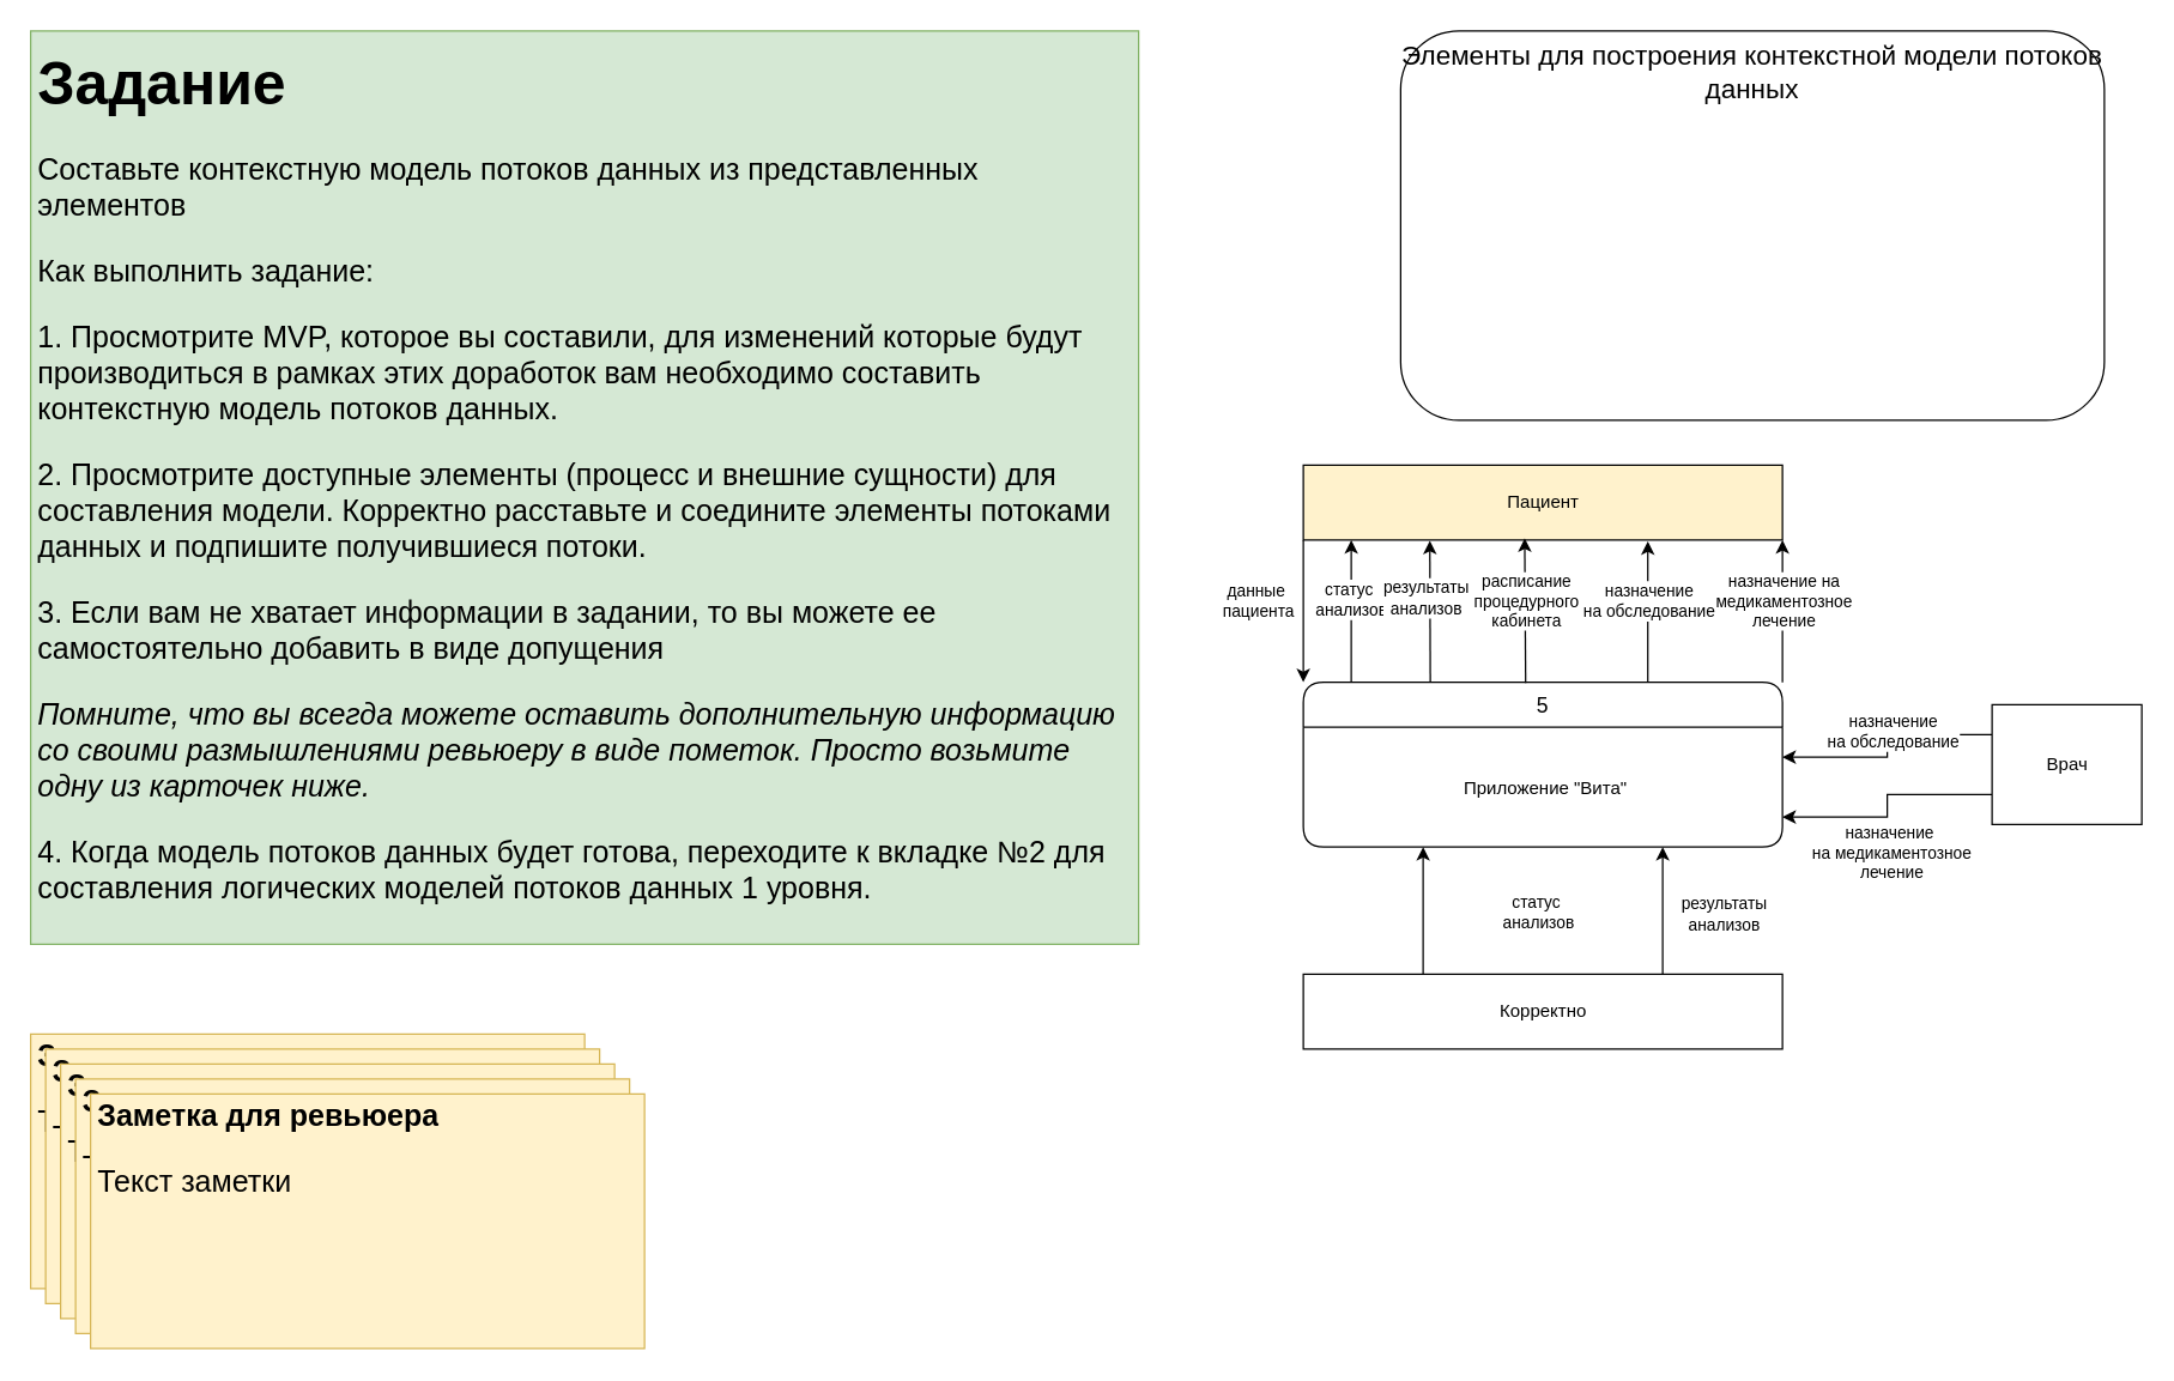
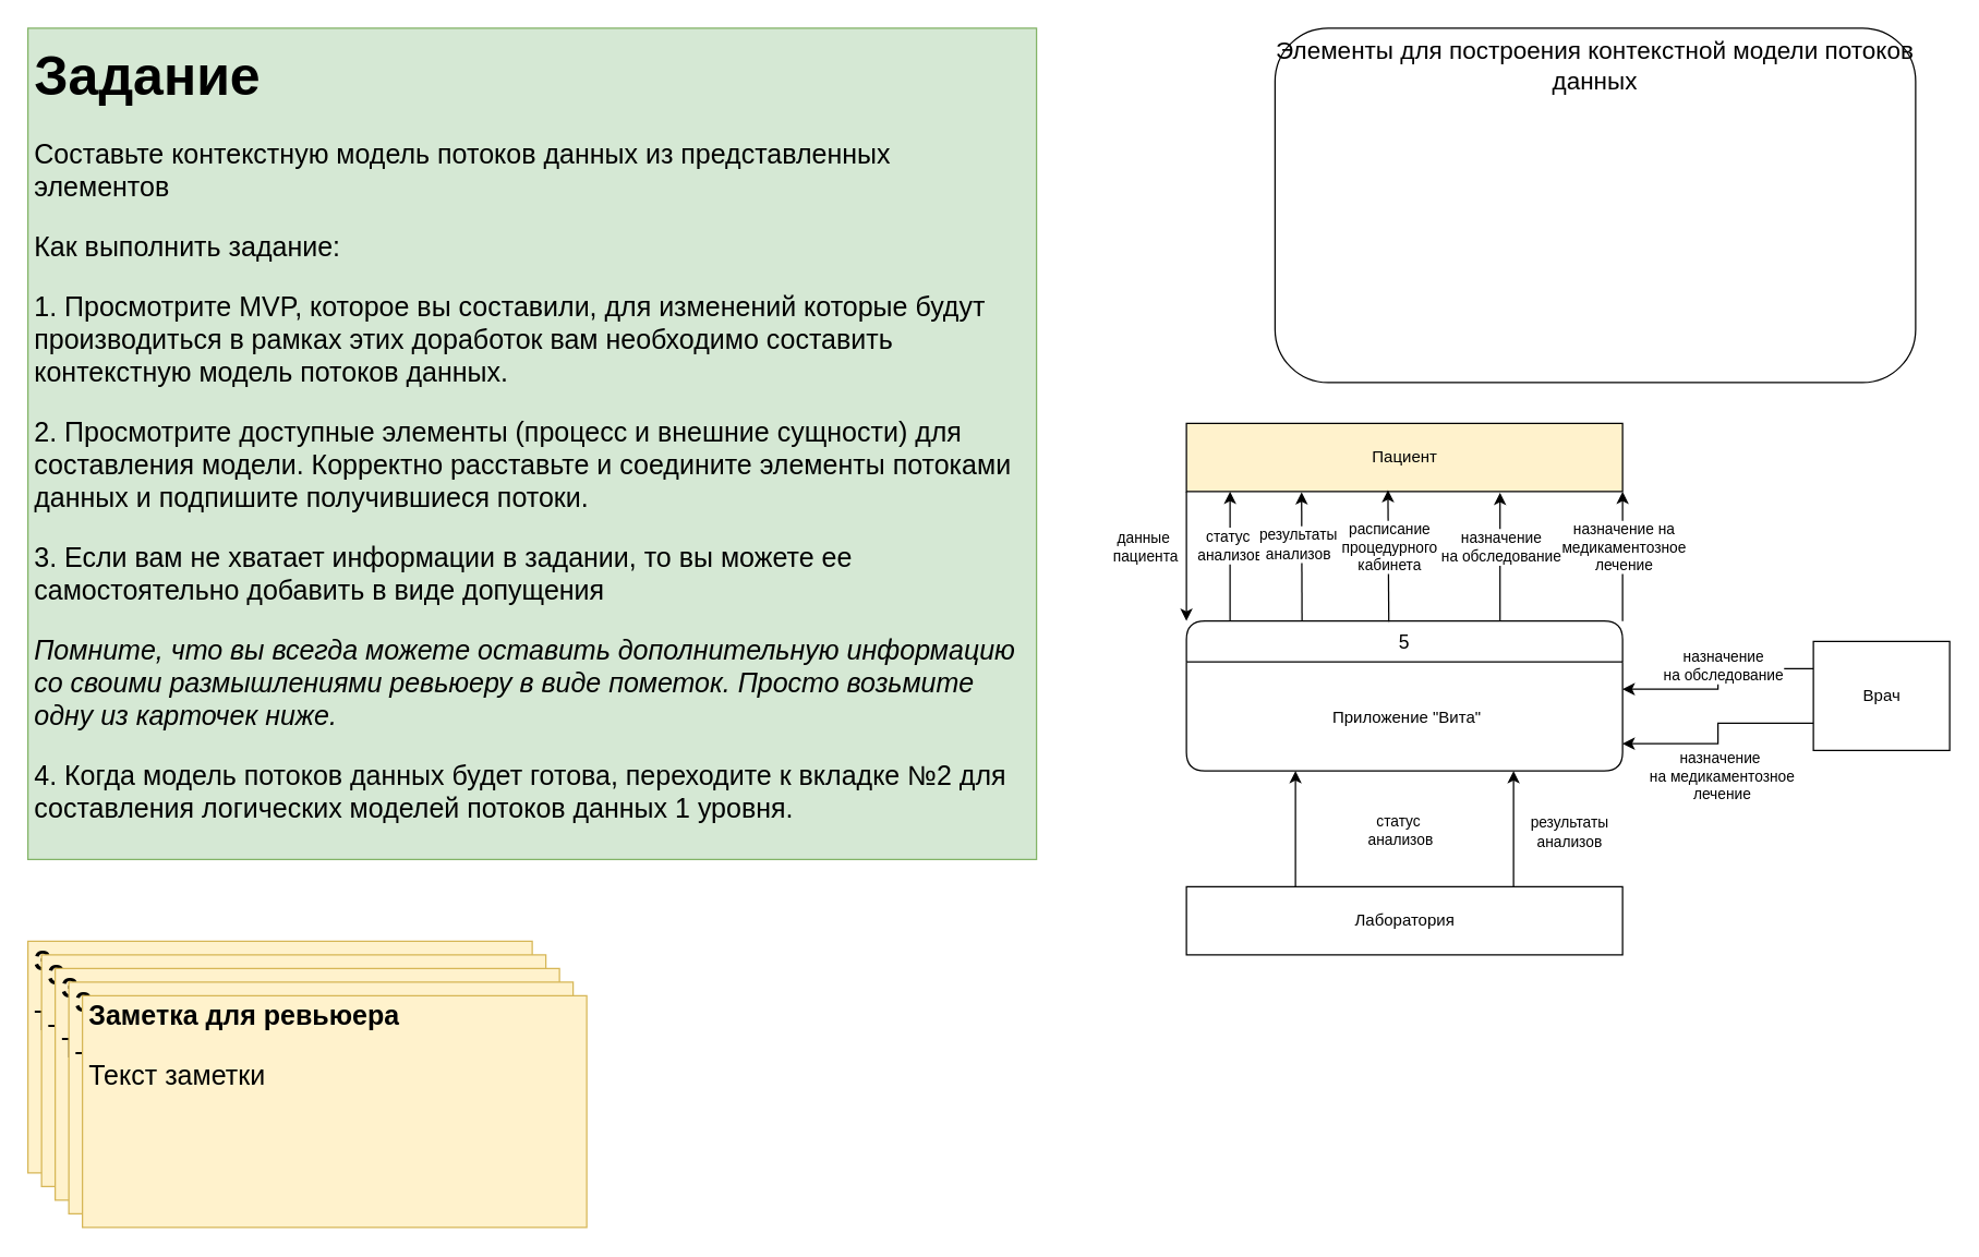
- <mxCell id="6" value="Корректно" style="html=1;dashed=0;whitespace=wrap;" parent="1" vertex="1"><mxGeometry x="870" y="650" width="320" height="50" as="geometry" /></mxCell>
+ <mxCell id="6" value="Лаборатория" style="html=1;dashed=0;whitespace=wrap;" parent="1" vertex="1"><mxGeometry x="870" y="650" width="320" height="50" as="geometry" /></mxCell>
